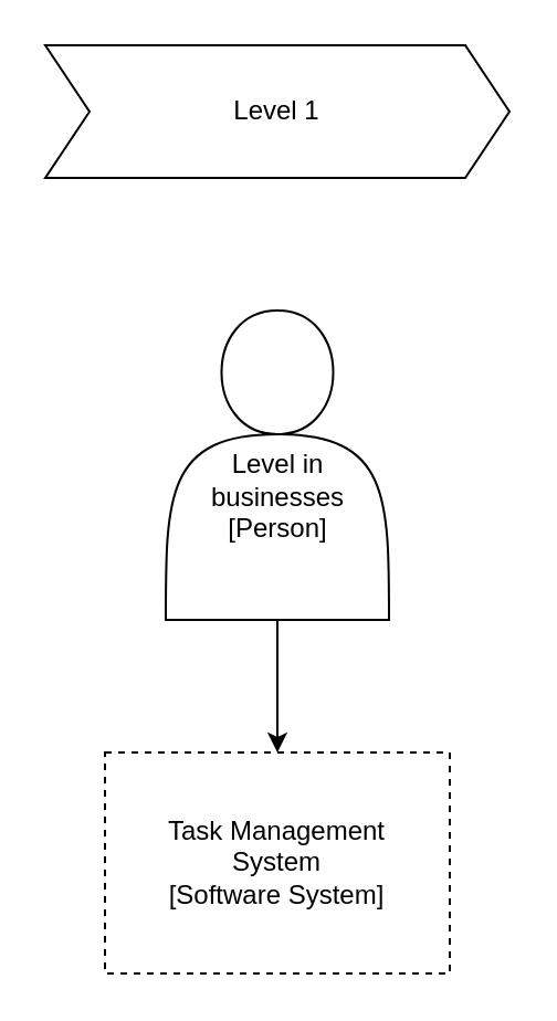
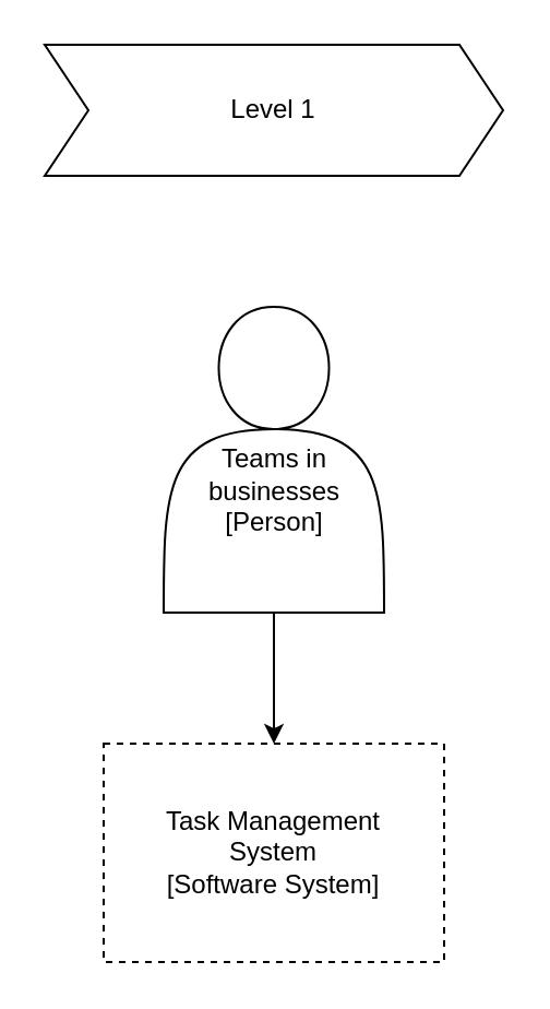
- <mxCell id="4" value="&lt;br&gt;&lt;br&gt;Level in businesses&lt;br&gt;[Person]" style="shape=actor;whiteSpace=wrap;html=1;" vertex="1" parent="1"><mxGeometry x="74.5" y="140" width="101" height="140" as="geometry" /></mxCell>
+ <mxCell id="4" value="&lt;br&gt;&lt;br&gt;Teams in businesses&lt;br&gt;[Person]" style="shape=actor;whiteSpace=wrap;html=1;" vertex="1" parent="1"><mxGeometry x="74.5" y="140" width="101" height="140" as="geometry" /></mxCell>
